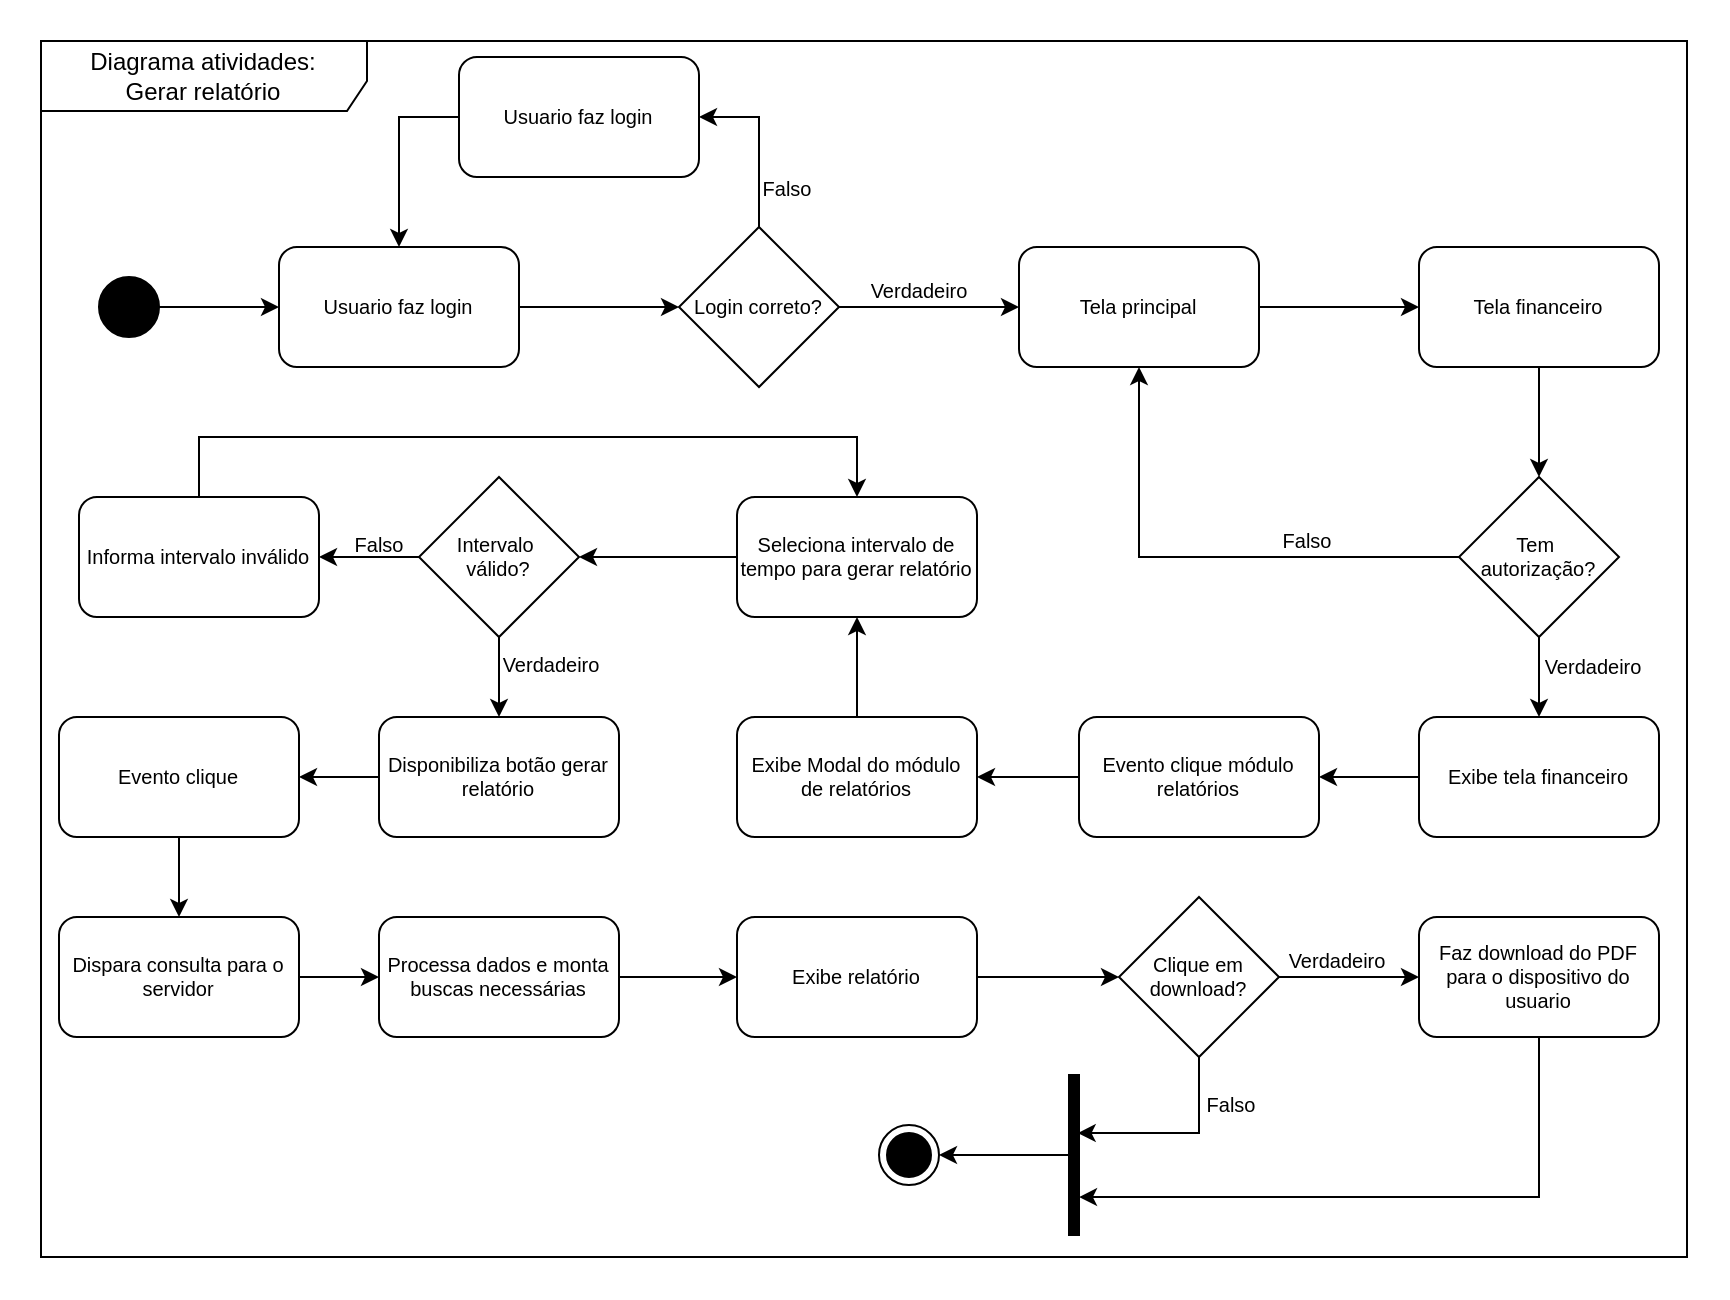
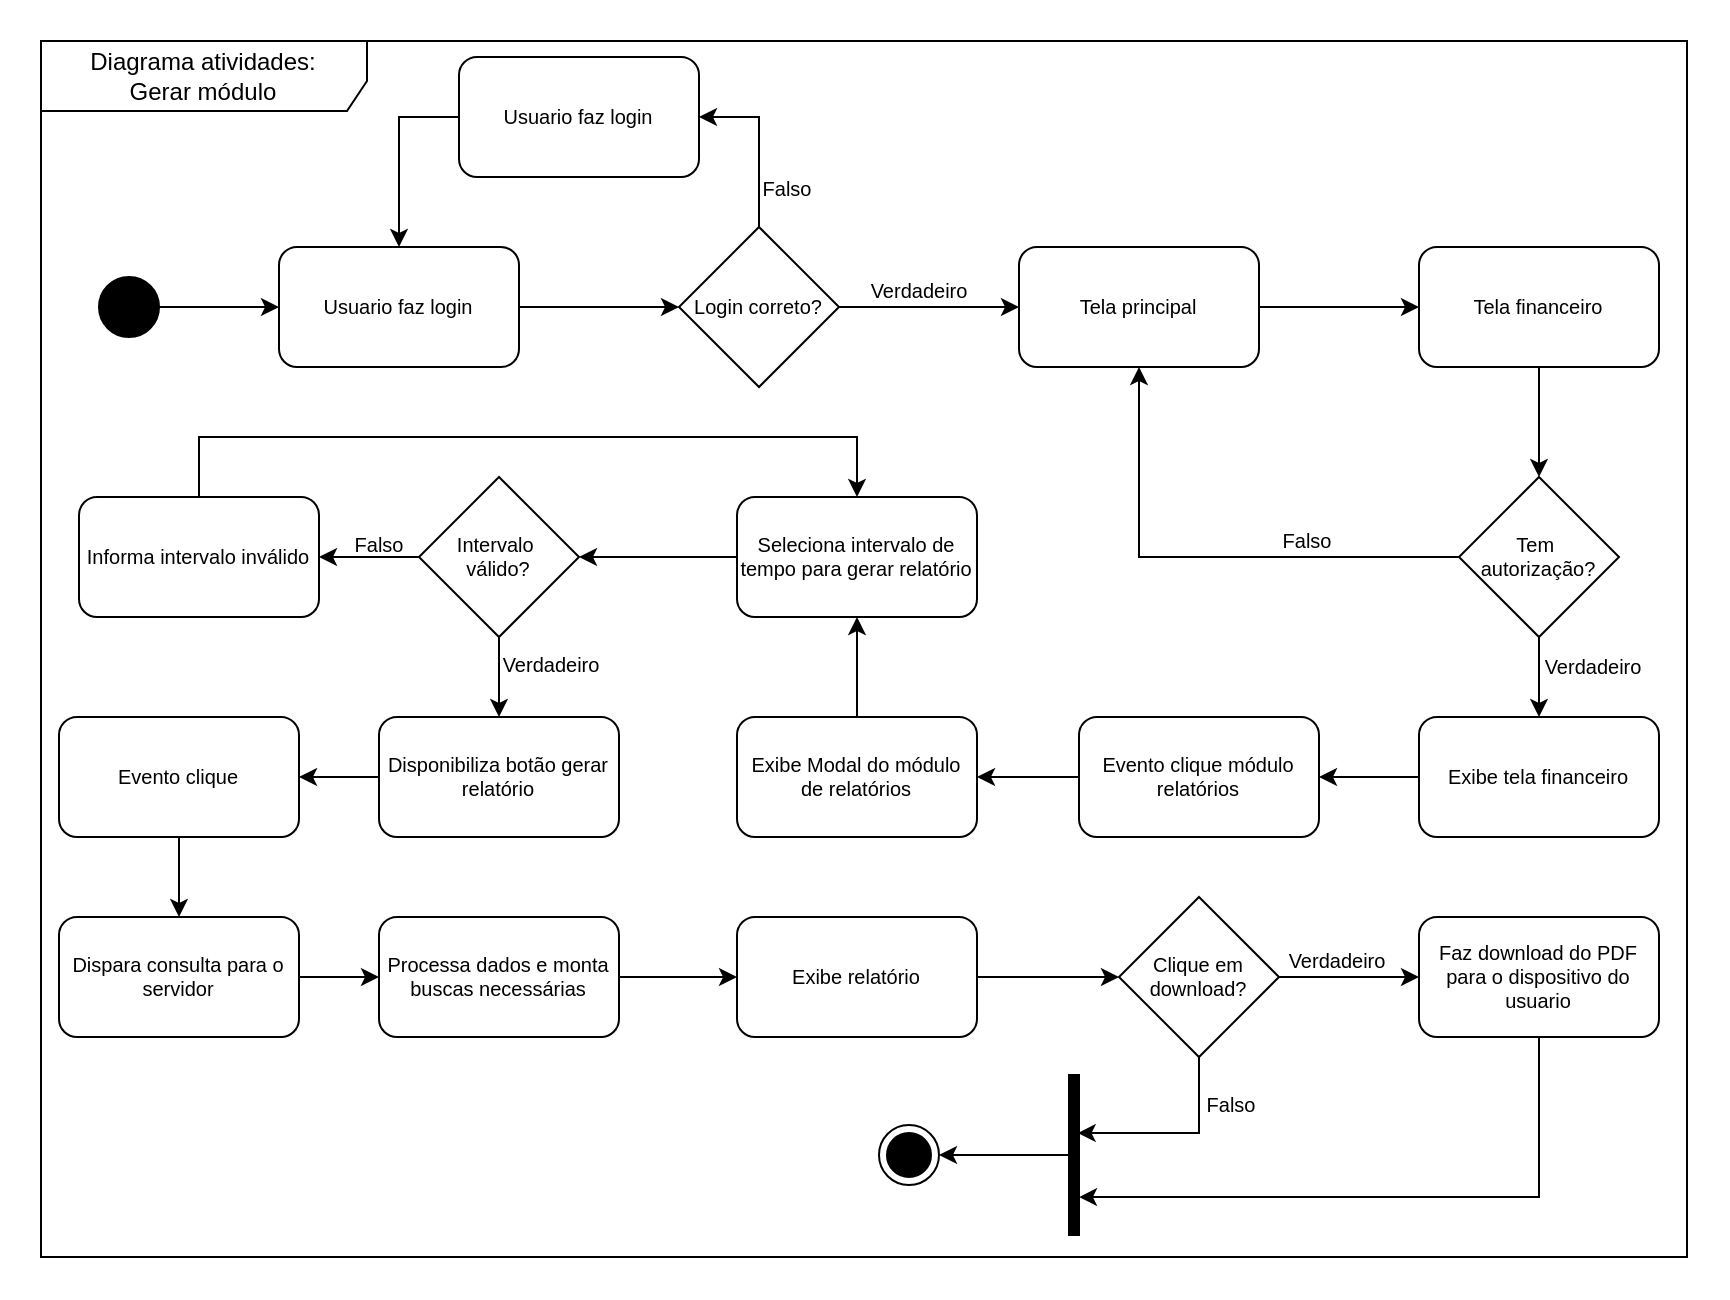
- <mxCell id="57" value="Diagrama atividades:&lt;div&gt;Gerar relatório&lt;/div&gt;" style="shape=umlFrame;whiteSpace=wrap;html=1;pointerEvents=0;recursiveResize=0;container=1;collapsible=0;width=163;height=35;" vertex="1" parent="1"><mxGeometry x="20" y="20" width="823" height="608" as="geometry" /></mxCell>
+ <mxCell id="57" value="Diagrama atividades:&lt;div&gt;Gerar módulo&lt;/div&gt;" style="shape=umlFrame;whiteSpace=wrap;html=1;pointerEvents=0;recursiveResize=0;container=1;collapsible=0;width=163;height=35;" vertex="1" parent="1"><mxGeometry x="20" y="20" width="823" height="608" as="geometry" /></mxCell>
